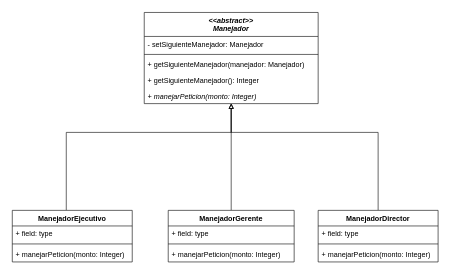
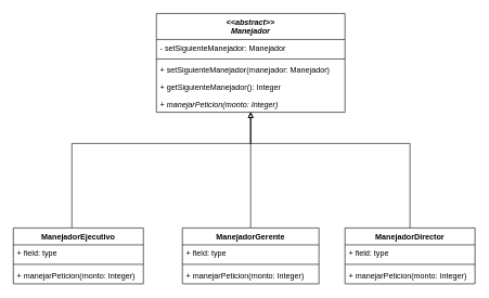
- <mxCell id="5" value="+ getSiguienteManejador(manejador: Manejador)" style="text;strokeColor=none;fillColor=none;align=left;verticalAlign=top;spacingLeft=4;spacingRight=4;overflow=hidden;rotatable=0;points=[[0,0.5],[1,0.5]];portConstraint=eastwest;fontStyle=0" vertex="1" parent="2"><mxGeometry y="74" width="290" height="26" as="geometry" /></mxCell>
+ <mxCell id="5" value="+ setSiguienteManejador(manejador: Manejador)" style="text;strokeColor=none;fillColor=none;align=left;verticalAlign=top;spacingLeft=4;spacingRight=4;overflow=hidden;rotatable=0;points=[[0,0.5],[1,0.5]];portConstraint=eastwest;fontStyle=0" vertex="1" parent="2"><mxGeometry y="74" width="290" height="26" as="geometry" /></mxCell>
